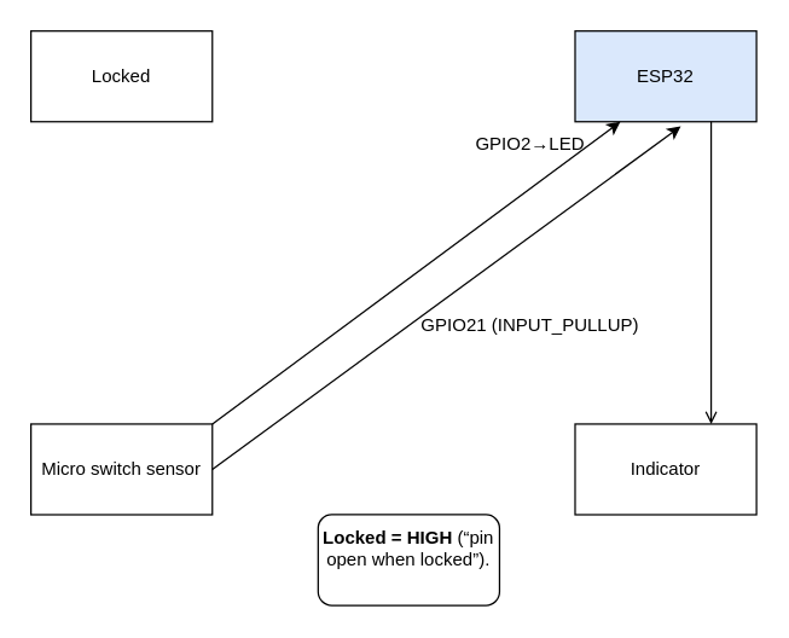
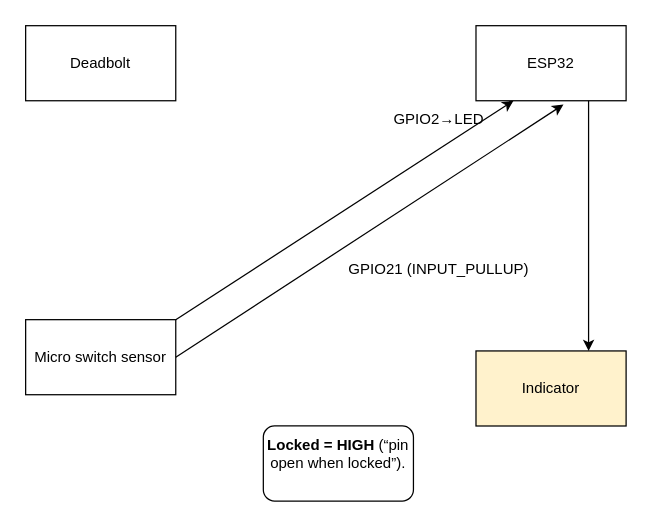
- <mxCell id="2" value="Locked" style="rounded=0;whiteSpace=wrap;html=1;" parent="1" vertex="1"><mxGeometry x="20" y="20" width="120" height="60" as="geometry" /></mxCell>
+ <mxCell id="2" value="Deadbolt" style="rounded=0;whiteSpace=wrap;html=1;" parent="1" vertex="1"><mxGeometry x="20" y="20" width="120" height="60" as="geometry" /></mxCell>
- <mxCell id="4" value="ESP32" style="rounded=0;whiteSpace=wrap;html=1;fillColor=#dae8fc;" parent="1" vertex="1"><mxGeometry x="380" y="20" width="120" height="60" as="geometry" /></mxCell>
+ <mxCell id="4" value="ESP32" style="rounded=0;whiteSpace=wrap;html=1;" parent="1" vertex="1"><mxGeometry x="380" y="20" width="120" height="60" as="geometry" /></mxCell>
- <mxCell id="10" value="" style="endArrow=open;html=1;rounded=0;entryX=0.75;entryY=0;entryDx=0;entryDy=0;exitX=0.75;exitY=1;exitDx=0;exitDy=0;" parent="1" source="4" target="5" edge="1"><mxGeometry width="50" height="50" relative="1" as="geometry"><mxPoint x="470" y="150" as="sourcePoint" /><mxPoint x="340" y="200" as="targetPoint" /></mxGeometry></mxCell>
+ <mxCell id="10" value="" style="endArrow=classic;html=1;rounded=0;entryX=0.75;entryY=0;entryDx=0;entryDy=0;exitX=0.75;exitY=1;exitDx=0;exitDy=0;" parent="1" source="4" target="5" edge="1"><mxGeometry width="50" height="50" relative="1" as="geometry"><mxPoint x="470" y="150" as="sourcePoint" /><mxPoint x="340" y="200" as="targetPoint" /></mxGeometry></mxCell>
- <mxCell id="3" value="Micro switch sensor" style="rounded=0;whiteSpace=wrap;html=1;" parent="1" vertex="1"><mxGeometry x="20" y="280" width="120" height="60" as="geometry" /></mxCell>
+ <mxCell id="3" value="Micro switch sensor" style="rounded=0;whiteSpace=wrap;html=1;" parent="1" vertex="1"><mxGeometry x="20" y="255" width="120" height="60" as="geometry" /></mxCell>
- <mxCell id="5" value="Indicator" style="rounded=0;whiteSpace=wrap;html=1;" parent="1" vertex="1"><mxGeometry x="380" y="280" width="120" height="60" as="geometry" /></mxCell>
+ <mxCell id="5" value="Indicator" style="rounded=0;whiteSpace=wrap;html=1;fillColor=#fff2cc;" parent="1" vertex="1"><mxGeometry x="380" y="280" width="120" height="60" as="geometry" /></mxCell>
